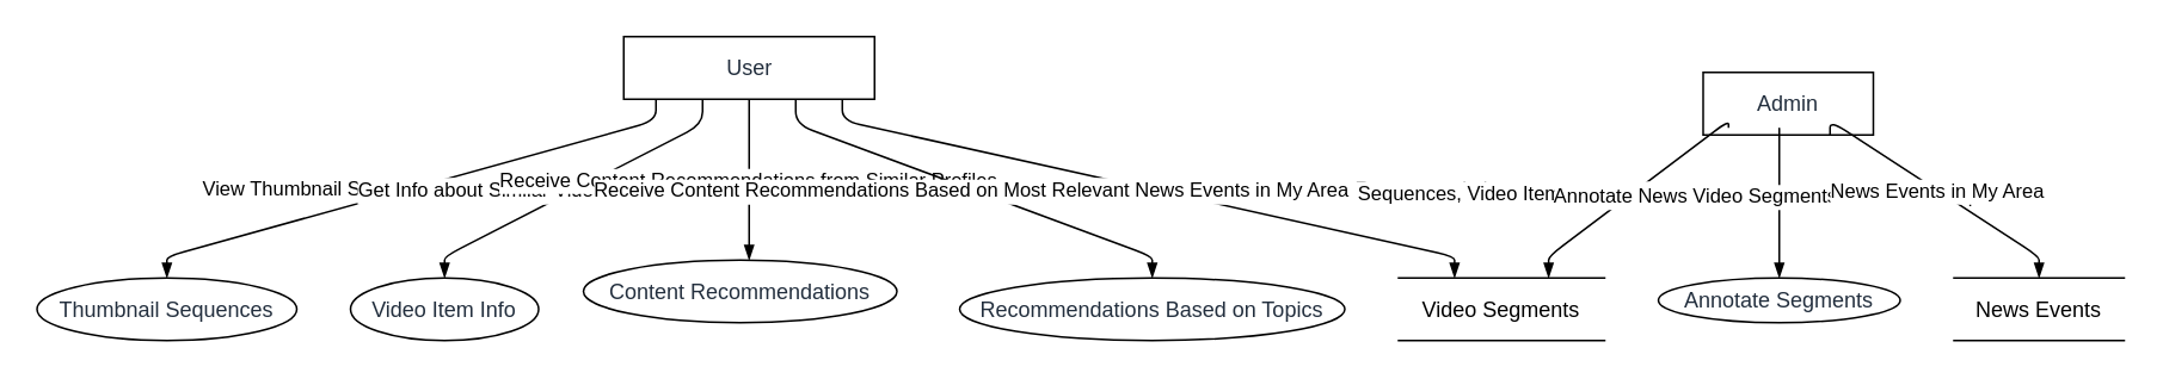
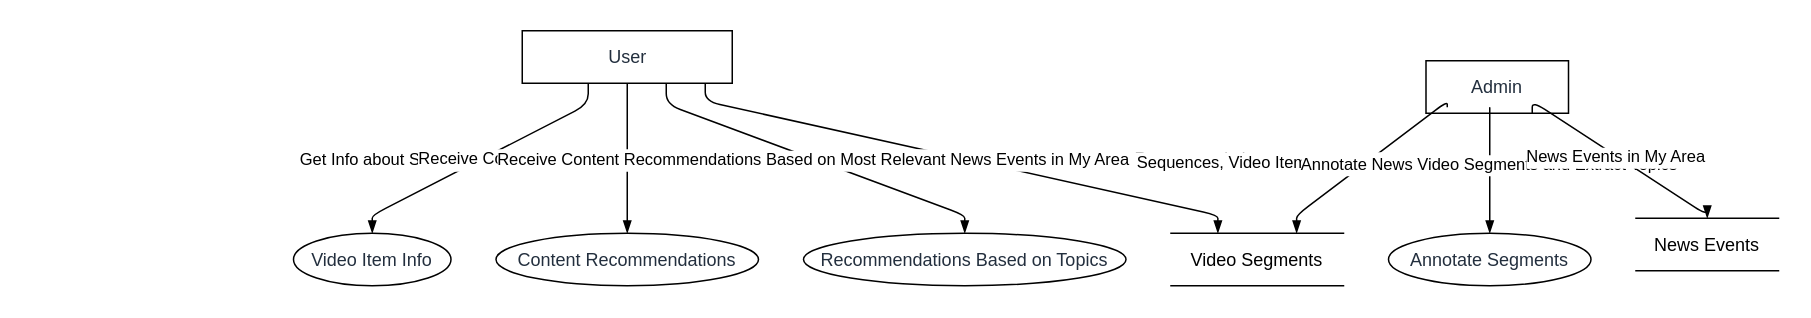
- <mxCell id="13" value="View Thumbnail Sequences of Video Segments" style="endArrow=blockThin;endFill=1;fontSize=11;orthogonal=1;noEdgeStyle=1;" edge="1" parent="1" source="2" target="5"><mxGeometry relative="1" as="geometry"><Array as="points"><mxPoint x="365.5" y="67" /><mxPoint x="92.5" y="143" /></Array></mxGeometry></mxCell>
- <mxCell id="8" value="Content Recommendations" style="shape=ellipse;perimeter=ellipsePerimeter;whiteSpace=wrap;html=1;fillColor=#ffffff;strokeColor=#000000;align=center;verticalAlign=middle;fontColor=#232F3E;" vertex="1" parent="1"><mxGeometry x="325" y="145" width="175" height="35" as="geometry" /></mxCell>
+ <mxCell id="8" value="Content Recommendations" style="shape=ellipse;perimeter=ellipsePerimeter;whiteSpace=wrap;html=1;fillColor=#ffffff;strokeColor=#000000;align=center;verticalAlign=middle;fontColor=#232F3E;" vertex="1" parent="1"><mxGeometry x="330" y="155" width="175" height="35" as="geometry" /></mxCell>
- <mxCell id="7" value="Annotate Segments" style="shape=ellipse;perimeter=ellipsePerimeter;whiteSpace=wrap;html=1;fillColor=#ffffff;strokeColor=#000000;align=center;verticalAlign=middle;fontColor=#232F3E;" vertex="1" parent="1"><mxGeometry x="925" y="155" width="135" height="25" as="geometry" /></mxCell>
+ <mxCell id="7" value="Annotate Segments" style="shape=ellipse;perimeter=ellipsePerimeter;whiteSpace=wrap;html=1;fillColor=#ffffff;strokeColor=#000000;align=center;verticalAlign=middle;fontColor=#232F3E;" vertex="1" parent="1"><mxGeometry x="925" y="155" width="135" height="35" as="geometry" /></mxCell>
- <mxCell id="5" value="Thumbnail Sequences" style="shape=ellipse;perimeter=ellipsePerimeter;whiteSpace=wrap;html=1;fillColor=#ffffff;strokeColor=#000000;align=center;verticalAlign=middle;fontColor=#232F3E;" vertex="1" parent="1"><mxGeometry y="155" width="145" height="35" as="geometry" x="20" /></mxCell>
- <mxCell id="9" value="News Events" style="html=1;dashed=0;whiteSpace=wrap;shape=partialRectangle;right=0;left=0;" vertex="1" parent="1"><mxGeometry x="1090" y="155" width="95" height="35" as="geometry" /></mxCell>
+ <mxCell id="9" value="News Events" style="html=1;dashed=0;whiteSpace=wrap;shape=partialRectangle;right=0;left=0;" vertex="1" parent="1"><mxGeometry x="1090" y="145" width="95" height="35" as="geometry" /></mxCell>
